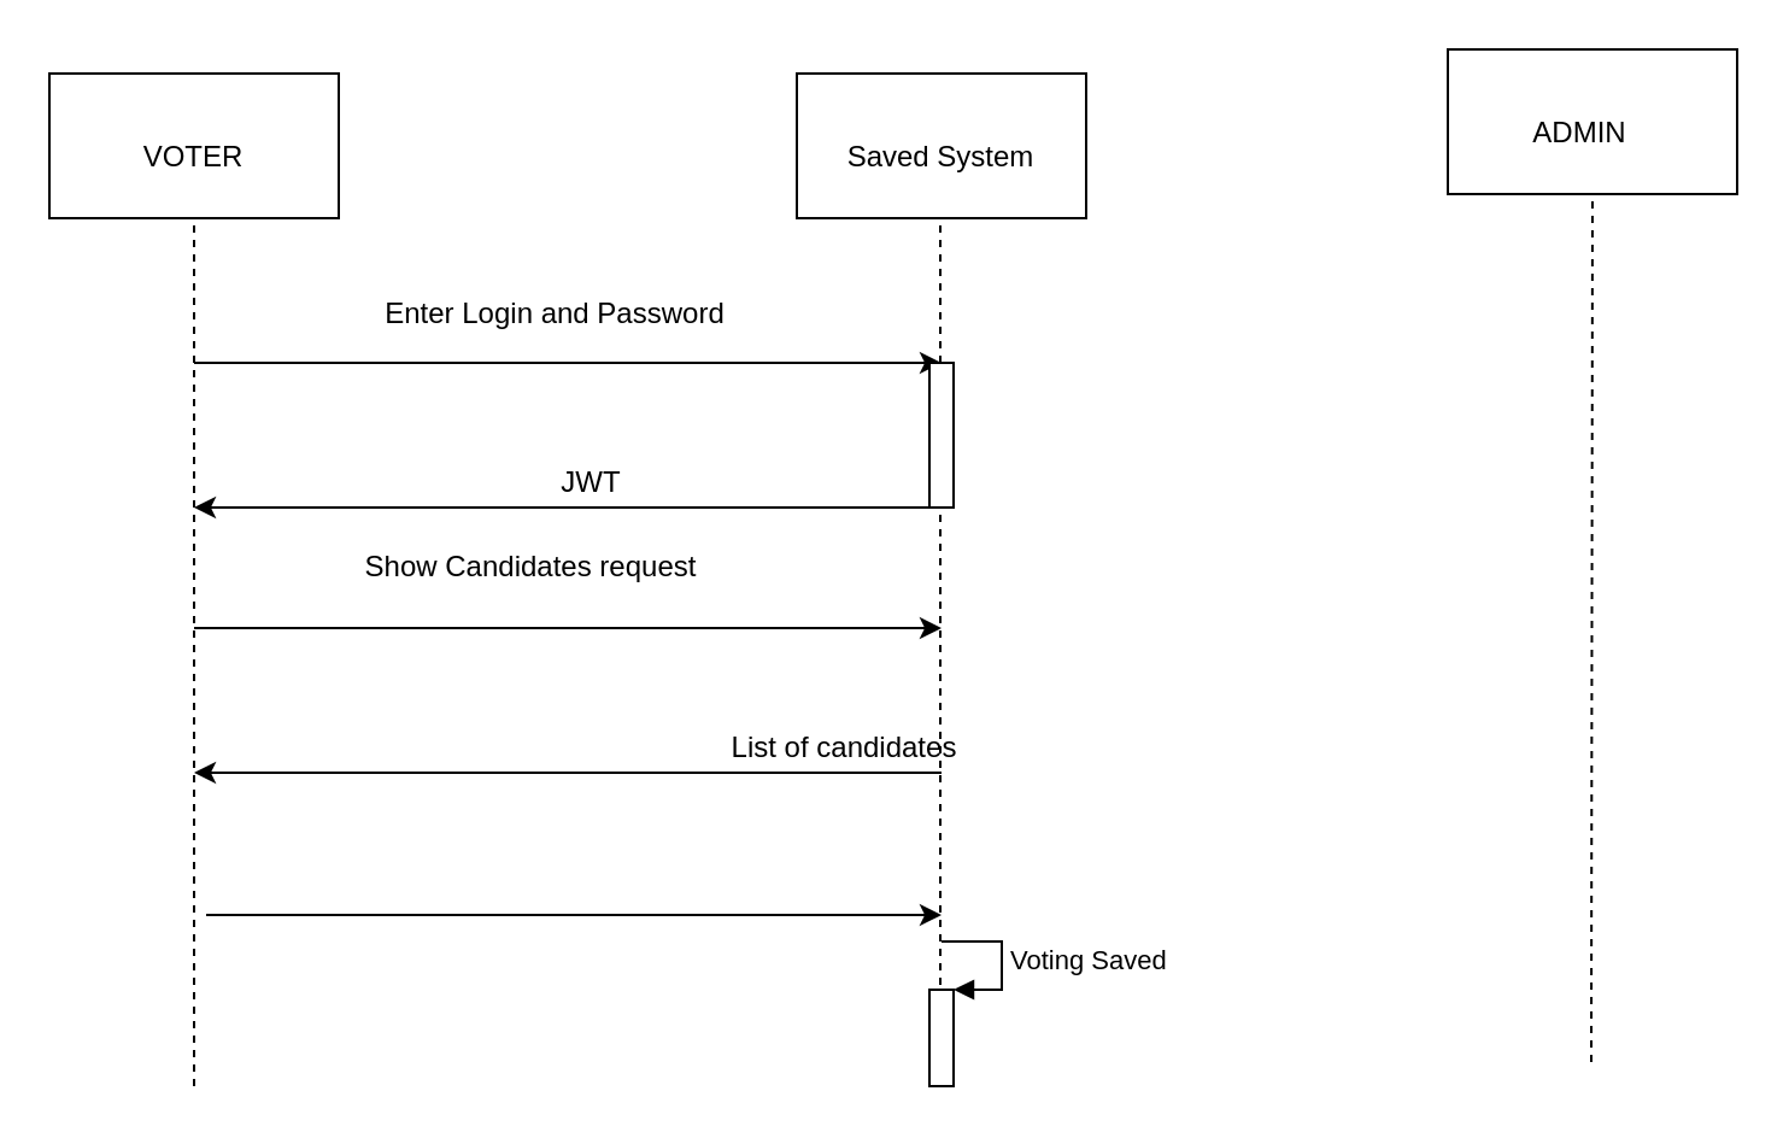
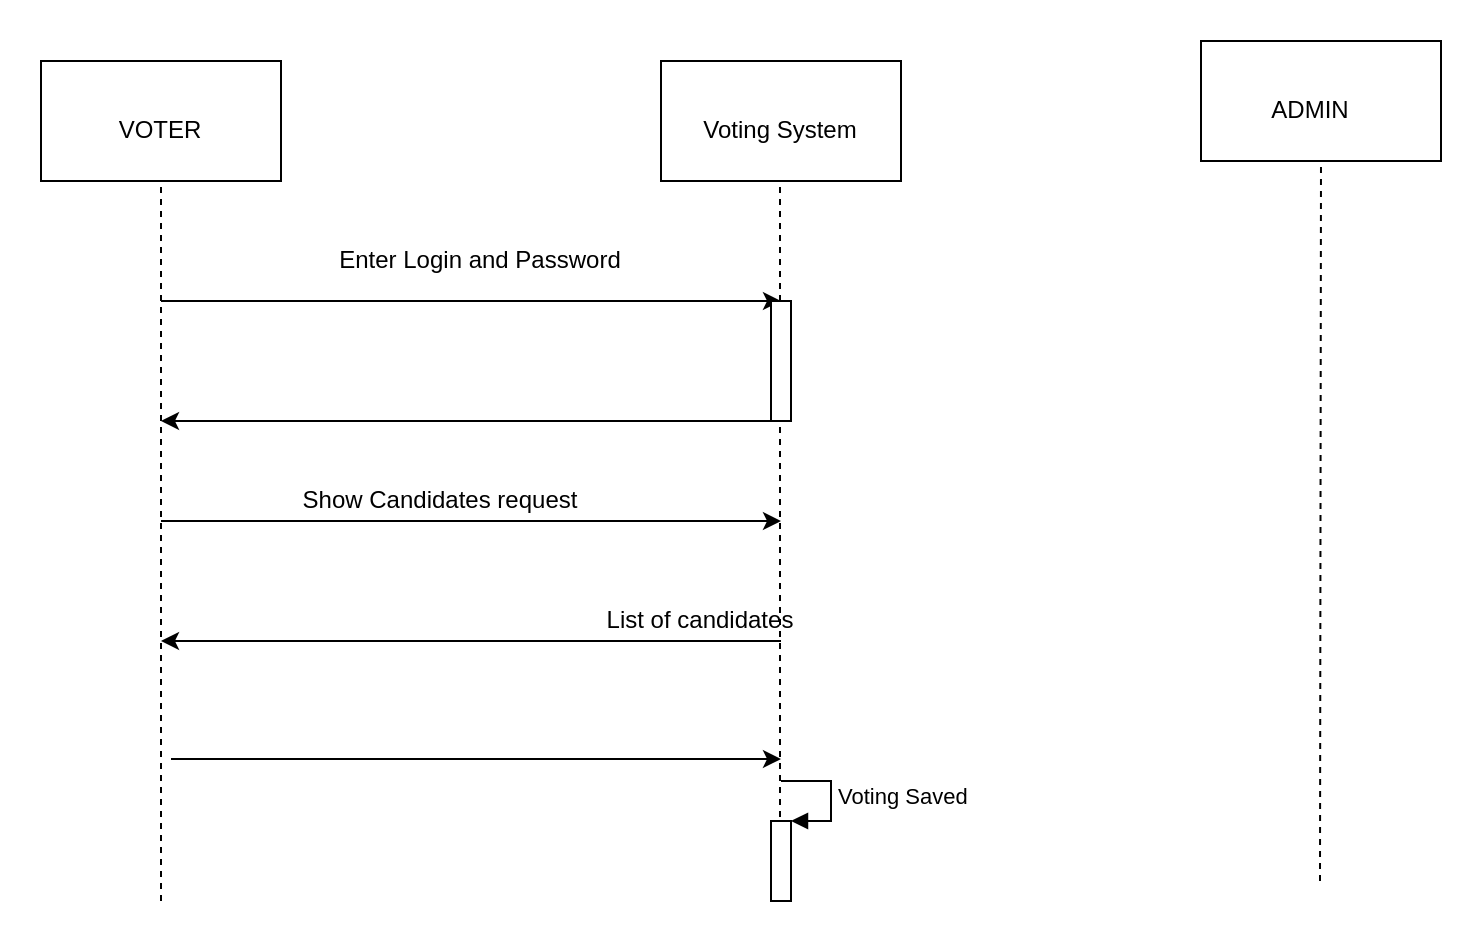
- <mxCell id="9" value="Saved System" style="text;html=1;strokeColor=none;fillColor=none;align=center;verticalAlign=middle;whiteSpace=wrap;rounded=0;" vertex="1" parent="1"><mxGeometry x="350" y="50" width="80" height="30" as="geometry" /></mxCell>
+ <mxCell id="9" value="Voting System" style="text;html=1;strokeColor=none;fillColor=none;align=center;verticalAlign=middle;whiteSpace=wrap;rounded=0;" vertex="1" parent="1"><mxGeometry x="350" y="50" width="80" height="30" as="geometry" /></mxCell>
- <mxCell id="12" value="Enter Login and Password" style="text;html=1;strokeColor=none;fillColor=none;align=center;verticalAlign=middle;whiteSpace=wrap;rounded=0;" vertex="1" parent="1"><mxGeometry x="130" y="120" width="200" height="20" as="geometry" /></mxCell>
+ <mxCell id="12" value="Enter Login and Password" style="text;html=1;strokeColor=none;fillColor=none;align=center;verticalAlign=middle;whiteSpace=wrap;rounded=0;" vertex="1" parent="1"><mxGeometry x="140" y="120" width="200" height="20" as="geometry" /></mxCell>
- <mxCell id="16" value="JWT" style="text;html=1;strokeColor=none;fillColor=none;align=center;verticalAlign=middle;whiteSpace=wrap;rounded=0;" vertex="1" parent="1"><mxGeometry x="170" y="190" width="150" height="20" as="geometry" /></mxCell>
- <mxCell id="20" value="Show Candidates request" style="text;html=1;strokeColor=none;fillColor=none;align=center;verticalAlign=middle;whiteSpace=wrap;rounded=0;" vertex="1" parent="1"><mxGeometry x="140" y="225" width="160" height="20" as="geometry" /></mxCell>
+ <mxCell id="20" value="Show Candidates request" style="text;html=1;strokeColor=none;fillColor=none;align=center;verticalAlign=middle;whiteSpace=wrap;rounded=0;" vertex="1" parent="1"><mxGeometry x="140" y="240" width="160" height="20" as="geometry" /></mxCell>
